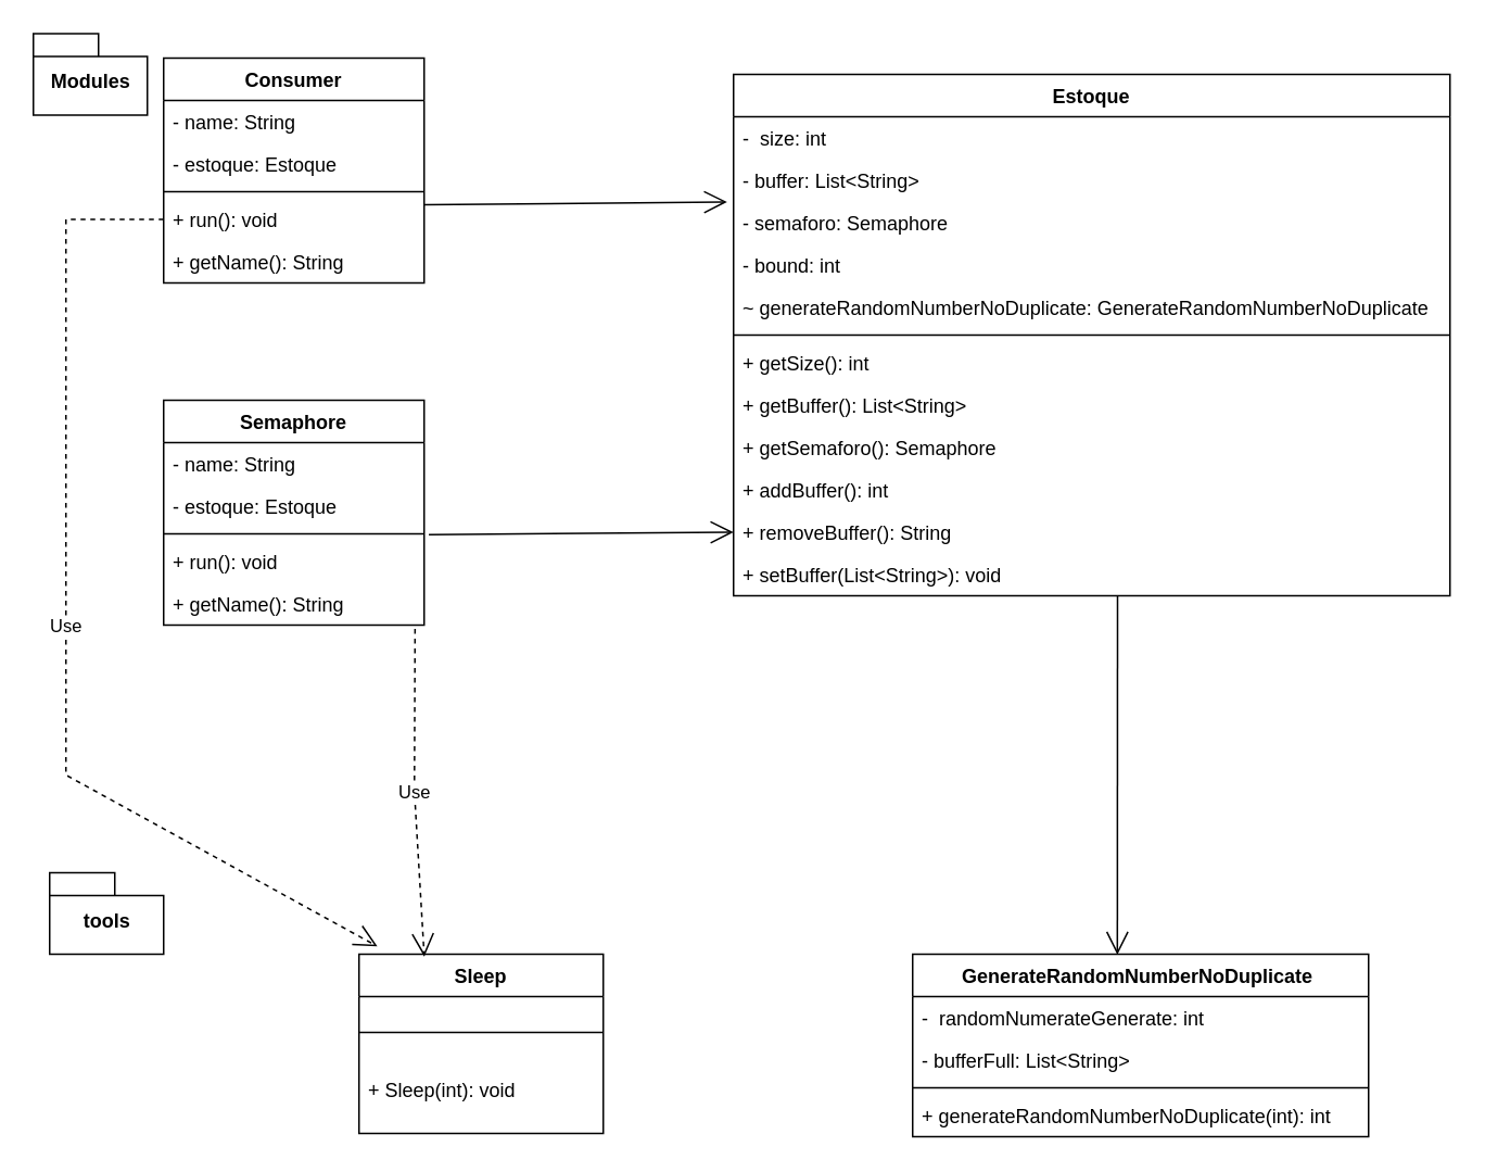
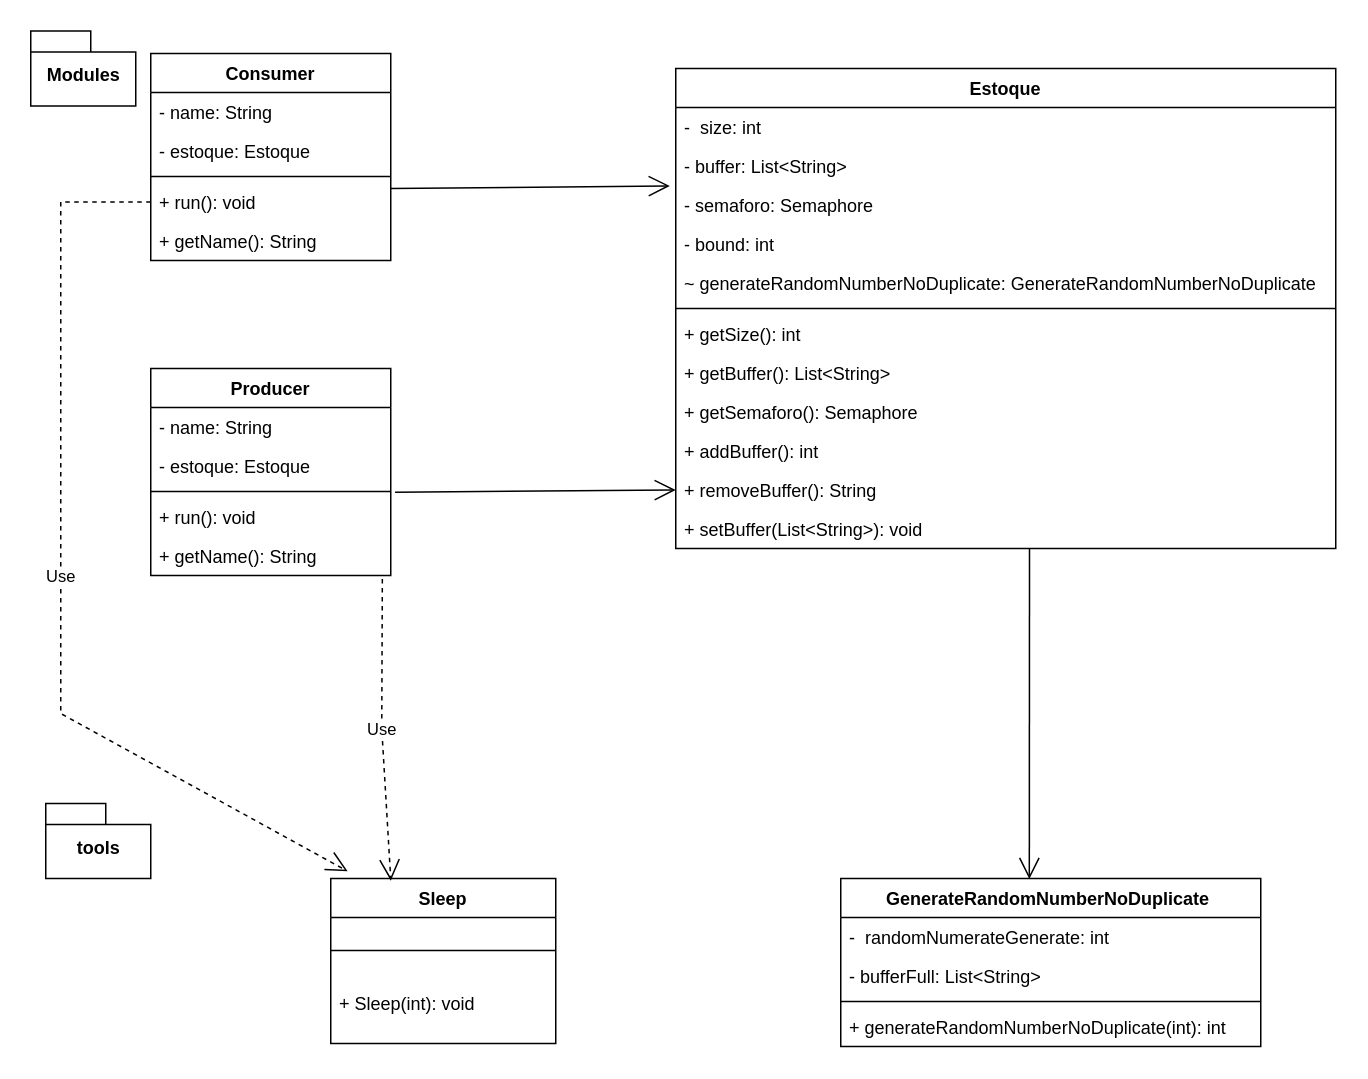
- <mxCell id="8" value="Semaphore" style="swimlane;fontStyle=1;align=center;verticalAlign=top;childLayout=stackLayout;horizontal=1;startSize=26;horizontalStack=0;resizeParent=1;resizeParentMax=0;resizeLast=0;collapsible=1;marginBottom=0;" parent="1" vertex="1"><mxGeometry x="100" y="245" width="160" height="138" as="geometry" /></mxCell>
+ <mxCell id="8" value="Producer" style="swimlane;fontStyle=1;align=center;verticalAlign=top;childLayout=stackLayout;horizontal=1;startSize=26;horizontalStack=0;resizeParent=1;resizeParentMax=0;resizeLast=0;collapsible=1;marginBottom=0;" parent="1" vertex="1"><mxGeometry x="100" y="245" width="160" height="138" as="geometry" /></mxCell>
